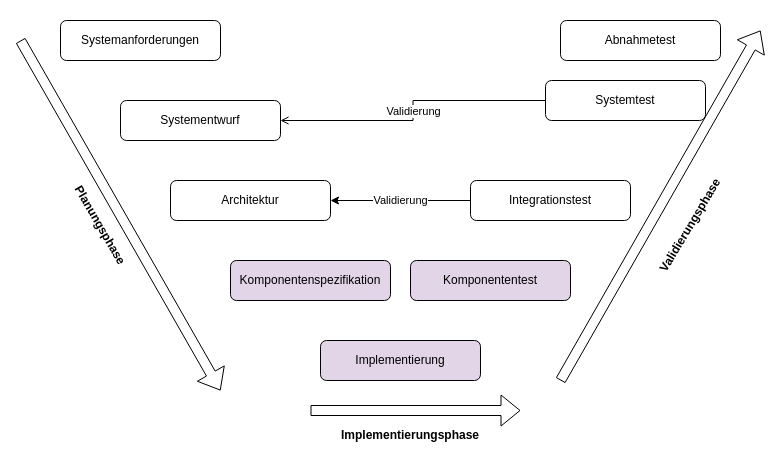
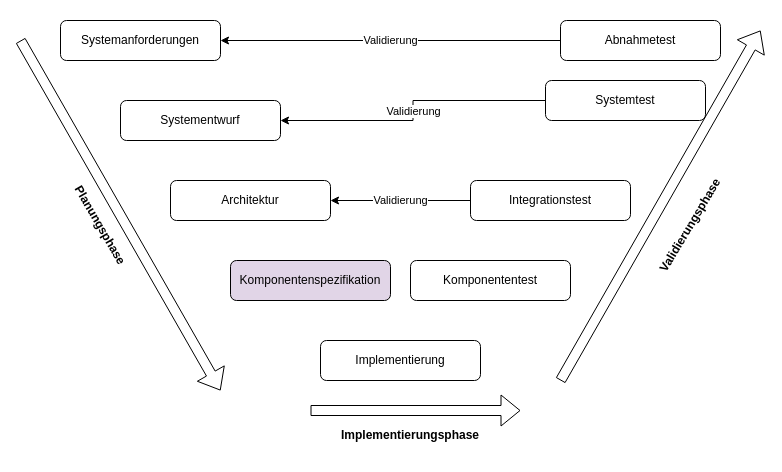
+ <mxCell id="12" value="Validierung" style="edgeStyle=orthogonalEdgeStyle;rounded=0;orthogonalLoop=1;jettySize=auto;html=1;exitX=0;exitY=0.5;exitDx=0;exitDy=0;" edge="1" parent="1" source="13" target="2"><mxGeometry relative="1" as="geometry" /></mxCell>
- <mxCell id="10" value="Validierung" style="edgeStyle=orthogonalEdgeStyle;rounded=0;orthogonalLoop=1;jettySize=auto;html=1;exitX=0;exitY=0.5;exitDx=0;exitDy=0;entryX=1;entryY=0.5;entryDx=0;entryDy=0;endArrow=open;" edge="1" parent="1" source="11" target="3"><mxGeometry relative="1" as="geometry" /></mxCell>
+ <mxCell id="10" value="Validierung" style="edgeStyle=orthogonalEdgeStyle;rounded=0;orthogonalLoop=1;jettySize=auto;html=1;exitX=0;exitY=0.5;exitDx=0;exitDy=0;entryX=1;entryY=0.5;entryDx=0;entryDy=0;" edge="1" parent="1" source="11" target="3"><mxGeometry relative="1" as="geometry" /></mxCell>
- <mxCell id="7" value="Komponententest" style="rounded=1;whiteSpace=wrap;html=1;fillColor=#e1d5e7;" vertex="1" parent="1"><mxGeometry x="410" y="260" width="160" height="40" as="geometry" /></mxCell>
+ <mxCell id="7" value="Komponententest" style="rounded=1;whiteSpace=wrap;html=1;" vertex="1" parent="1"><mxGeometry x="410" y="260" width="160" height="40" as="geometry" /></mxCell>
- <mxCell id="6" value="Implementierung" style="rounded=1;whiteSpace=wrap;html=1;fillColor=#e1d5e7;" vertex="1" parent="1"><mxGeometry x="320" y="340" width="160" height="40" as="geometry" /></mxCell>
+ <mxCell id="6" value="Implementierung" style="rounded=1;whiteSpace=wrap;html=1;" vertex="1" parent="1"><mxGeometry x="320" y="340" width="160" height="40" as="geometry" /></mxCell>
